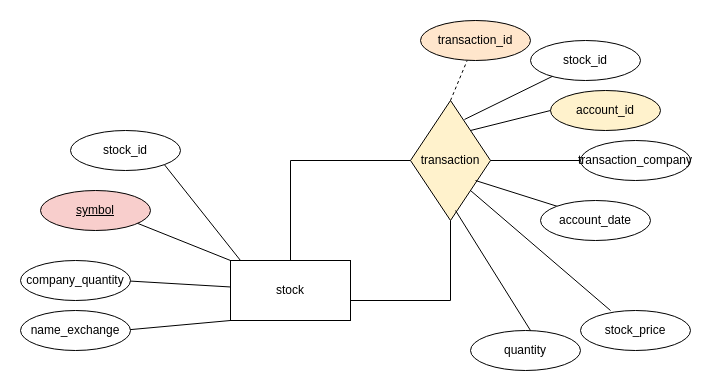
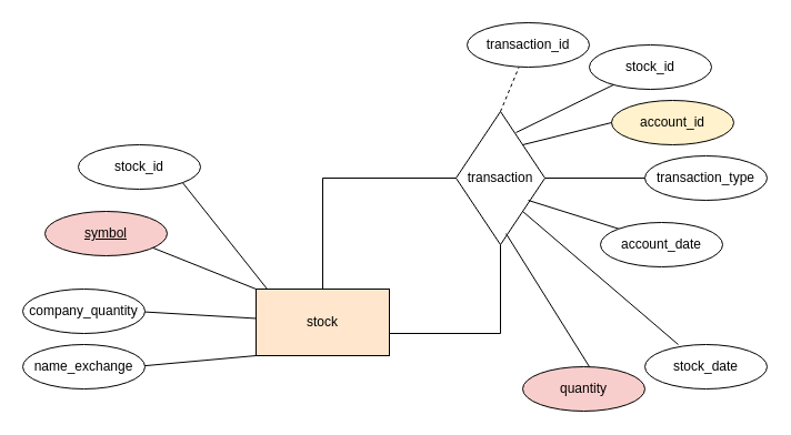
- <mxCell id="26" value="transaction_id" style="ellipse;whiteSpace=wrap;html=1;fillColor=#ffe6cc;" parent="1" vertex="1"><mxGeometry x="420" width="110" height="40" as="geometry" y="20" /></mxCell>
+ <mxCell id="26" value="transaction_id" style="ellipse;whiteSpace=wrap;html=1;" parent="1" vertex="1"><mxGeometry x="420" width="110" height="40" as="geometry" y="20" /></mxCell>
- <mxCell id="11" value="transaction" style="rhombus;whiteSpace=wrap;html=1;fillColor=#fff2cc;" parent="1" vertex="1"><mxGeometry x="410" y="100" width="80" height="120" as="geometry" /></mxCell>
+ <mxCell id="11" value="transaction" style="rhombus;whiteSpace=wrap;html=1;" parent="1" vertex="1"><mxGeometry x="410" y="100" width="80" height="120" as="geometry" /></mxCell>
- <mxCell id="14" value="transaction_company" style="ellipse;whiteSpace=wrap;html=1;" parent="1" vertex="1"><mxGeometry x="580" y="140" width="110" height="40" as="geometry" /></mxCell>
+ <mxCell id="14" value="transaction_type" style="ellipse;whiteSpace=wrap;html=1;" parent="1" vertex="1"><mxGeometry x="580" y="140" width="110" height="40" as="geometry" /></mxCell>
- <mxCell id="2" value="stock" style="rounded=0;whiteSpace=wrap;html=1;" parent="1" vertex="1"><mxGeometry x="230" y="260" width="120" height="60" as="geometry" /></mxCell>
+ <mxCell id="2" value="stock" style="rounded=0;whiteSpace=wrap;html=1;fillColor=#ffe6cc;" parent="1" vertex="1"><mxGeometry x="230" y="260" width="120" height="60" as="geometry" /></mxCell>
- <mxCell id="19" value="stock_price" style="ellipse;whiteSpace=wrap;html=1;" parent="1" vertex="1"><mxGeometry x="580" y="310" width="110" height="40" as="geometry" /></mxCell>
+ <mxCell id="19" value="stock_date" style="ellipse;whiteSpace=wrap;html=1;" parent="1" vertex="1"><mxGeometry x="580" y="310" width="110" height="40" as="geometry" /></mxCell>
- <mxCell id="17" value="quantity" style="ellipse;whiteSpace=wrap;html=1;" parent="1" vertex="1"><mxGeometry x="470" y="330" width="110" height="40" as="geometry" /></mxCell>
+ <mxCell id="17" value="quantity" style="ellipse;whiteSpace=wrap;html=1;fillColor=#f8cecc;" parent="1" vertex="1"><mxGeometry x="470" y="330" width="110" height="40" as="geometry" /></mxCell>
